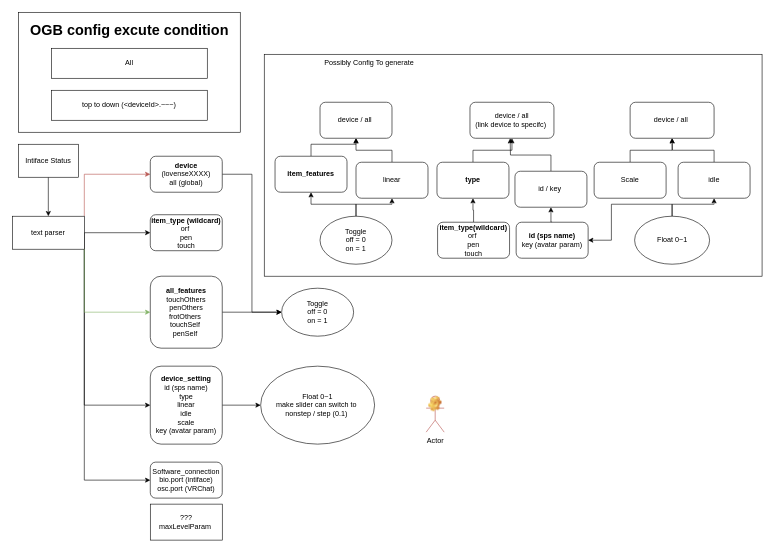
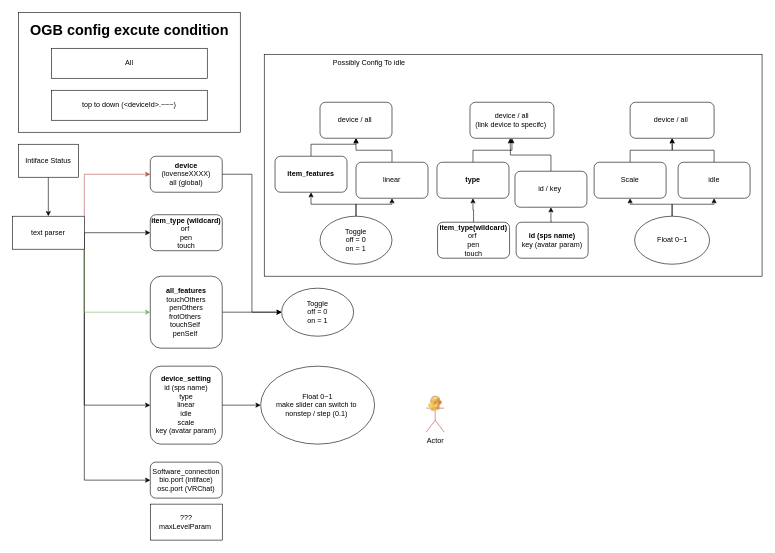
- <mxCell id="42" value="Possibly Config To generate" style="text;html=1;align=center;verticalAlign=middle;whiteSpace=wrap;rounded=0;" vertex="1" parent="27"><mxGeometry width="350" height="30" as="geometry" /></mxCell>
+ <mxCell id="42" value="Possibly Config To idle" style="text;html=1;align=center;verticalAlign=middle;whiteSpace=wrap;rounded=0;" vertex="1" parent="27"><mxGeometry width="350" height="30" as="geometry" /></mxCell>
- <mxCell id="44" style="edgeStyle=orthogonalEdgeStyle;rounded=0;orthogonalLoop=1;jettySize=auto;html=1;exitX=0.5;exitY=0;exitDx=0;exitDy=0;" edge="1" parent="27" source="46" target="40"><mxGeometry relative="1" as="geometry" /></mxCell>
+ <mxCell id="44" style="edgeStyle=orthogonalEdgeStyle;rounded=0;orthogonalLoop=1;jettySize=auto;html=1;exitX=0.5;exitY=0;exitDx=0;exitDy=0;entryX=0.5;entryY=1;entryDx=0;entryDy=0;" edge="1" parent="27" source="46" target="48"><mxGeometry relative="1" as="geometry" /></mxCell>
